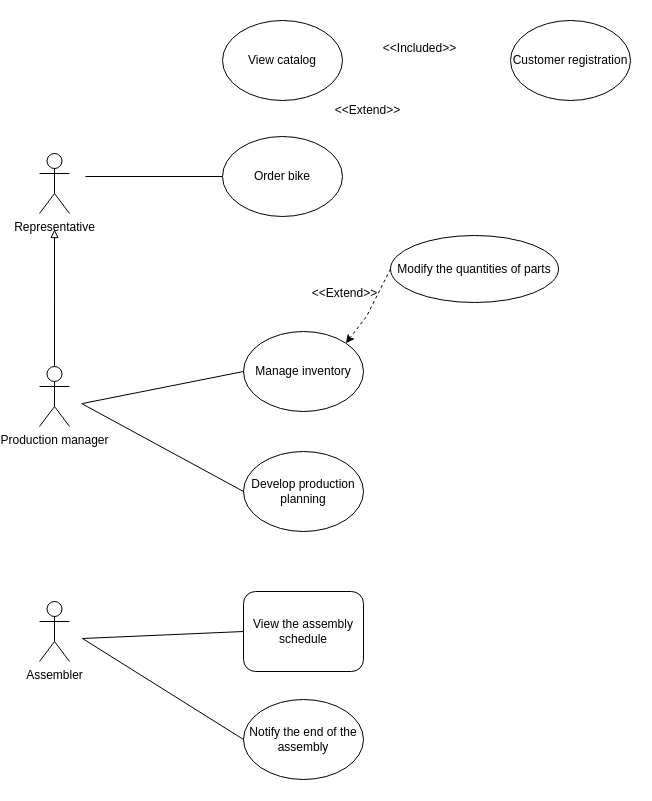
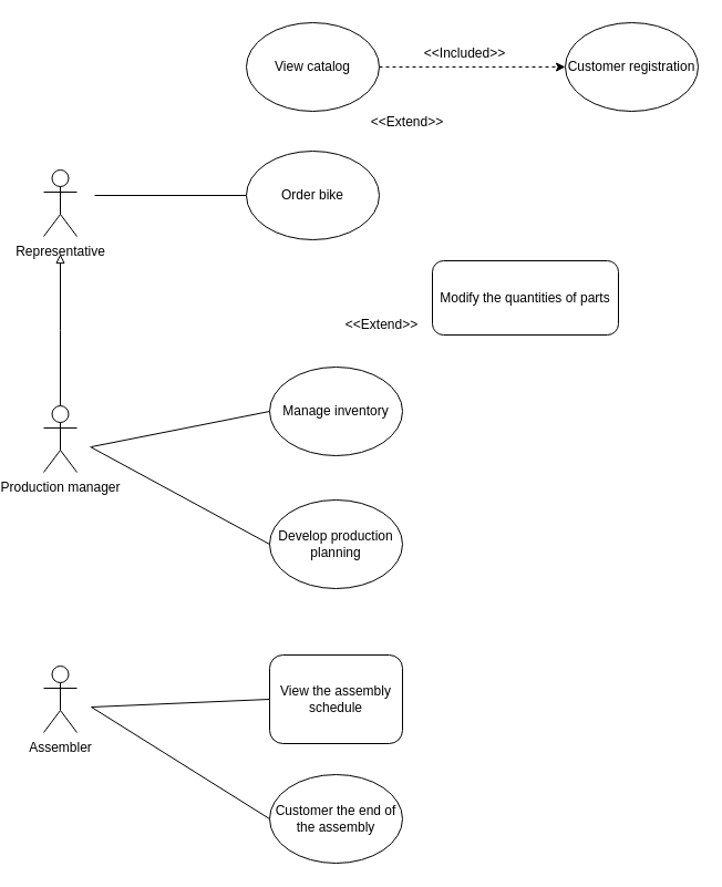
+ <mxCell id="10" value="" style="endArrow=classic;html=1;rounded=0;entryX=0;entryY=0.5;entryDx=0;entryDy=0;exitX=1;exitY=0.5;exitDx=0;exitDy=0;dashed=1;" parent="1" source="6" target="9" edge="1"><mxGeometry width="50" height="50" relative="1" as="geometry"><mxPoint x="315.426" y="98.284" as="sourcePoint" /><mxPoint x="315.426" y="157.716" as="targetPoint" /><Array as="points" /></mxGeometry></mxCell>
- <mxCell id="18" value="Modify the quantities of parts" style="ellipse;whiteSpace=wrap;html=1;" parent="1" vertex="1"><mxGeometry x="371" y="235" width="168" height="67" as="geometry" /></mxCell>
+ <mxCell id="18" value="Modify the quantities of parts" style="whiteSpace=wrap;html=1;rounded=1;" parent="1" vertex="1"><mxGeometry x="371" y="235" width="168" height="67" as="geometry" /></mxCell>
- <mxCell id="17" value="" style="endArrow=classic;html=1;rounded=0;entryX=1;entryY=0;entryDx=0;entryDy=0;dashed=1;exitX=0;exitY=0.5;exitDx=0;exitDy=0;" parent="1" source="18" target="12" edge="1"><mxGeometry width="50" height="50" relative="1" as="geometry"><mxPoint x="347" y="283" as="sourcePoint" /><mxPoint x="315.426" y="157.716" as="targetPoint" /><Array as="points"><mxPoint x="347" y="316" /></Array></mxGeometry></mxCell>
- <mxCell id="21" value="Notify the end of the assembly" style="ellipse;whiteSpace=wrap;html=1;" vertex="1" parent="1"><mxGeometry x="224" y="699" width="120" height="80" as="geometry" /></mxCell>
+ <mxCell id="21" value="Customer the end of the assembly" style="ellipse;whiteSpace=wrap;html=1;" vertex="1" parent="1"><mxGeometry x="224" y="699" width="120" height="80" as="geometry" /></mxCell>
